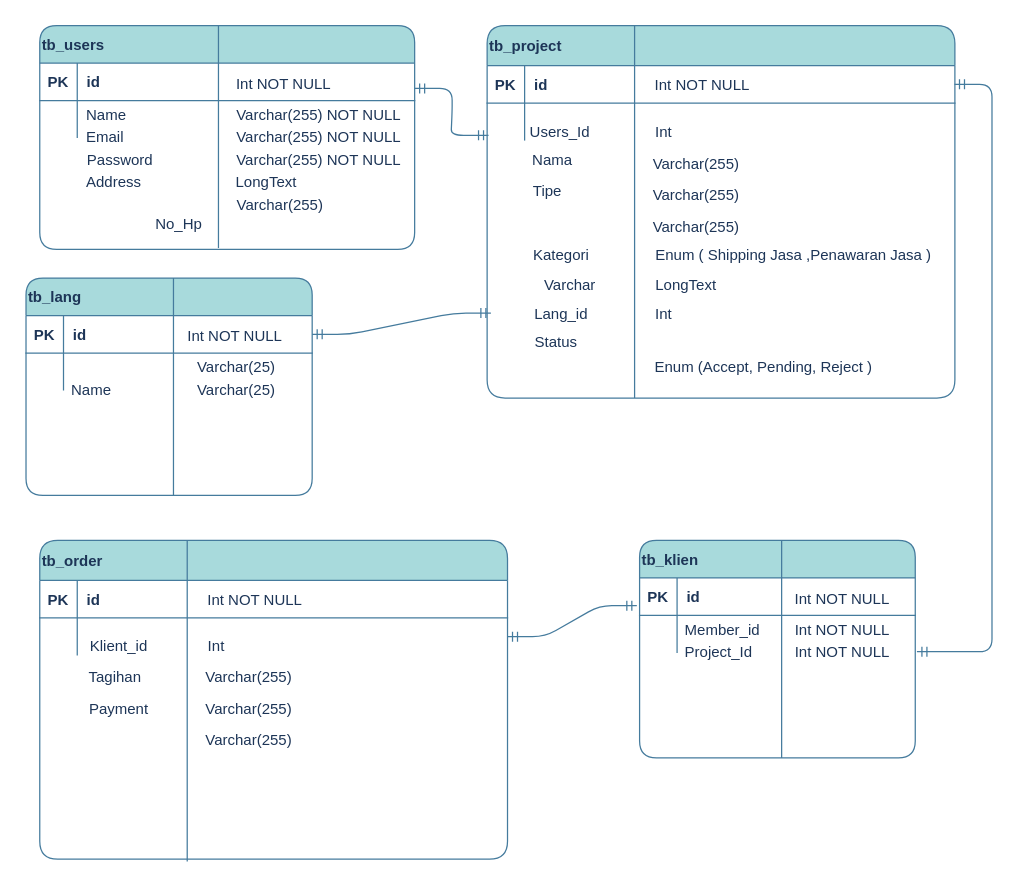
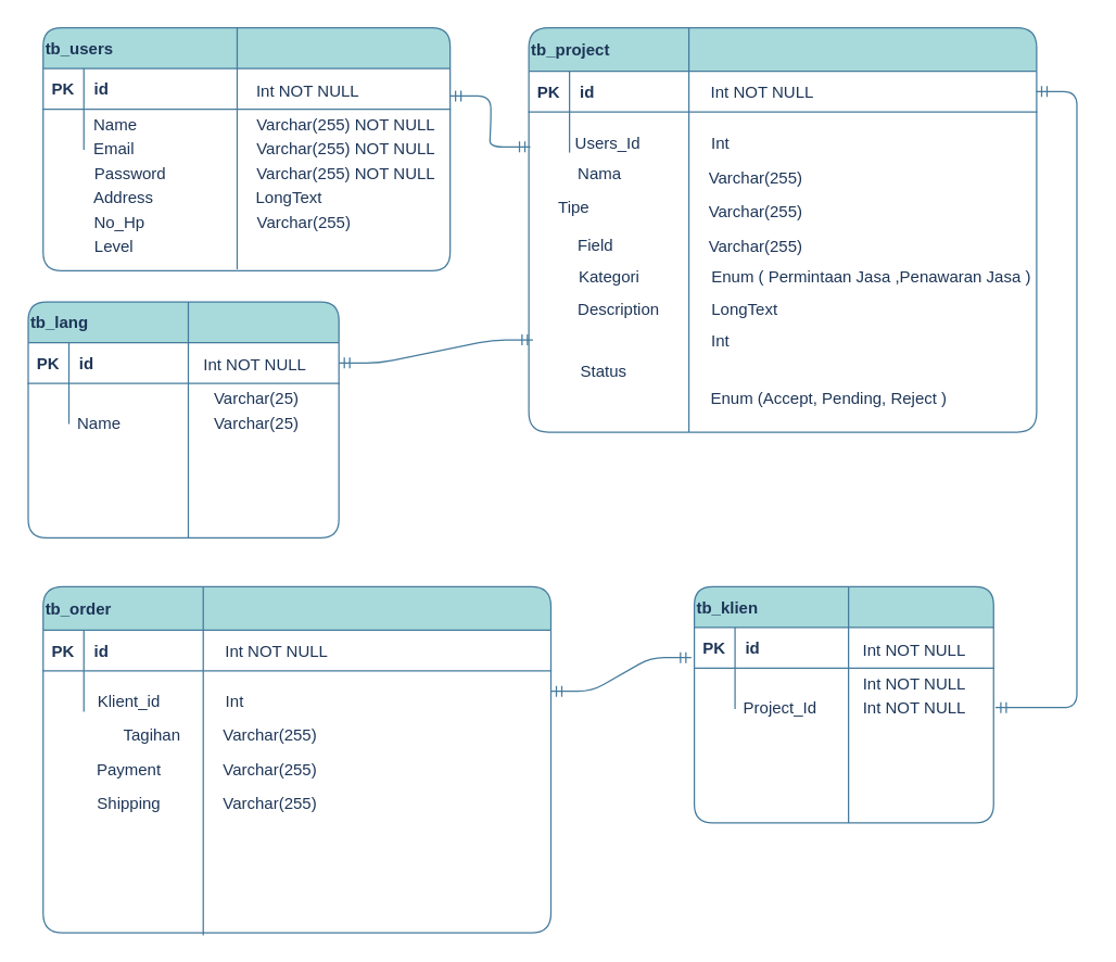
- <mxCell id="47" value="Tipe" style="text;html=1;resizable=0;autosize=1;align=center;verticalAlign=middle;points=[];fillColor=none;strokeColor=none;fontColor=#1D3557;rounded=1;" parent="37" vertex="1"><mxGeometry x="31" y="124.257" width="33" height="18" as="geometry" /></mxCell>
+ <mxCell id="47" value="Tipe" style="text;html=1;resizable=0;autosize=1;align=center;verticalAlign=middle;points=[];fillColor=none;strokeColor=none;fontColor=#1D3557;rounded=1;" parent="37" vertex="1"><mxGeometry x="16" y="124.257" width="33" height="18" as="geometry" /></mxCell>
- <mxCell id="18" value="No_Hp" style="text;html=1;resizable=0;autosize=1;align=center;verticalAlign=middle;points=[];fillColor=none;strokeColor=none;fontColor=#1D3557;rounded=1;" parent="2" vertex="1"><mxGeometry x="87" y="150" width="48" height="18" as="geometry" /></mxCell>
+ <mxCell id="18" value="No_Hp" style="text;html=1;resizable=0;autosize=1;align=center;verticalAlign=middle;points=[];fillColor=none;strokeColor=none;fontColor=#1D3557;rounded=1;" parent="2" vertex="1"><mxGeometry x="32" y="135" width="48" height="18" as="geometry" /></mxCell>
+ <mxCell id="51" value="Field" style="text;html=1;resizable=0;autosize=1;align=center;verticalAlign=middle;points=[];fillColor=none;strokeColor=none;fontColor=#1D3557;rounded=1;" parent="37" vertex="1"><mxGeometry x="31" y="151.837" width="36" height="18" as="geometry" /></mxCell>
+ <mxCell id="20" value="Level" style="text;html=1;resizable=0;autosize=1;align=center;verticalAlign=middle;points=[];fillColor=none;strokeColor=none;fontColor=#1D3557;rounded=1;" parent="2" vertex="1"><mxGeometry x="32" y="153" width="39" height="18" as="geometry" /></mxCell>
- <mxCell id="54" value="Enum ( Shipping Jasa ,Penawaran Jasa )" style="text;html=1;resizable=0;autosize=1;align=left;verticalAlign=middle;points=[];fillColor=none;strokeColor=none;fontColor=#1D3557;rounded=1;" parent="37" vertex="1"><mxGeometry x="133" y="175.2" width="245" height="18" as="geometry" /></mxCell>
+ <mxCell id="54" value="Enum ( Permintaan Jasa ,Penawaran Jasa )" style="text;html=1;resizable=0;autosize=1;align=left;verticalAlign=middle;points=[];fillColor=none;strokeColor=none;fontColor=#1D3557;rounded=1;" parent="37" vertex="1"><mxGeometry x="133" y="175.2" width="245" height="18" as="geometry" /></mxCell>
- <mxCell id="57" value="Varchar" style="text;html=1;resizable=0;autosize=1;align=center;verticalAlign=middle;points=[];fillColor=none;strokeColor=none;fontColor=#1D3557;rounded=1;" parent="37" vertex="1"><mxGeometry x="31" y="199.003" width="70" height="18" as="geometry" /></mxCell>
+ <mxCell id="57" value="Description" style="text;html=1;resizable=0;autosize=1;align=center;verticalAlign=middle;points=[];fillColor=none;strokeColor=none;fontColor=#1D3557;rounded=1;" parent="37" vertex="1"><mxGeometry x="31" y="199.003" width="70" height="18" as="geometry" /></mxCell>
- <mxCell id="59" value="Lang_id" style="text;html=1;resizable=0;autosize=1;align=center;verticalAlign=middle;points=[];fillColor=none;strokeColor=none;fontColor=#1D3557;rounded=1;" parent="37" vertex="1"><mxGeometry x="32.5" y="222.003" width="52" height="18" as="geometry" /></mxCell>
- <mxCell id="35" value="Member_id" style="text;html=1;resizable=0;autosize=1;align=center;verticalAlign=middle;points=[];fillColor=none;strokeColor=none;fontColor=#1D3557;rounded=1;" parent="23" vertex="1"><mxGeometry x="30.827" y="63" width="70" height="18" as="geometry" /></mxCell>
- <mxCell id="91" value="Tagihan" style="text;html=1;resizable=0;autosize=1;align=center;verticalAlign=middle;points=[];fillColor=none;strokeColor=none;fontColor=#1D3557;rounded=1;" parent="79" vertex="1"><mxGeometry x="34" y="100.711" width="52" height="18" as="geometry" /></mxCell>
+ <mxCell id="91" value="Tagihan" style="text;html=1;resizable=0;autosize=1;align=center;verticalAlign=middle;points=[];fillColor=none;strokeColor=none;fontColor=#1D3557;rounded=1;" parent="79" vertex="1"><mxGeometry x="54" y="100.711" width="52" height="18" as="geometry" /></mxCell>
+ <mxCell id="93" value="Shipping" style="text;html=1;resizable=0;autosize=1;align=center;verticalAlign=middle;points=[];fillColor=none;strokeColor=none;fontColor=#1D3557;rounded=1;" parent="79" vertex="1"><mxGeometry x="35" y="151.059" width="56" height="18" as="geometry" /></mxCell>
